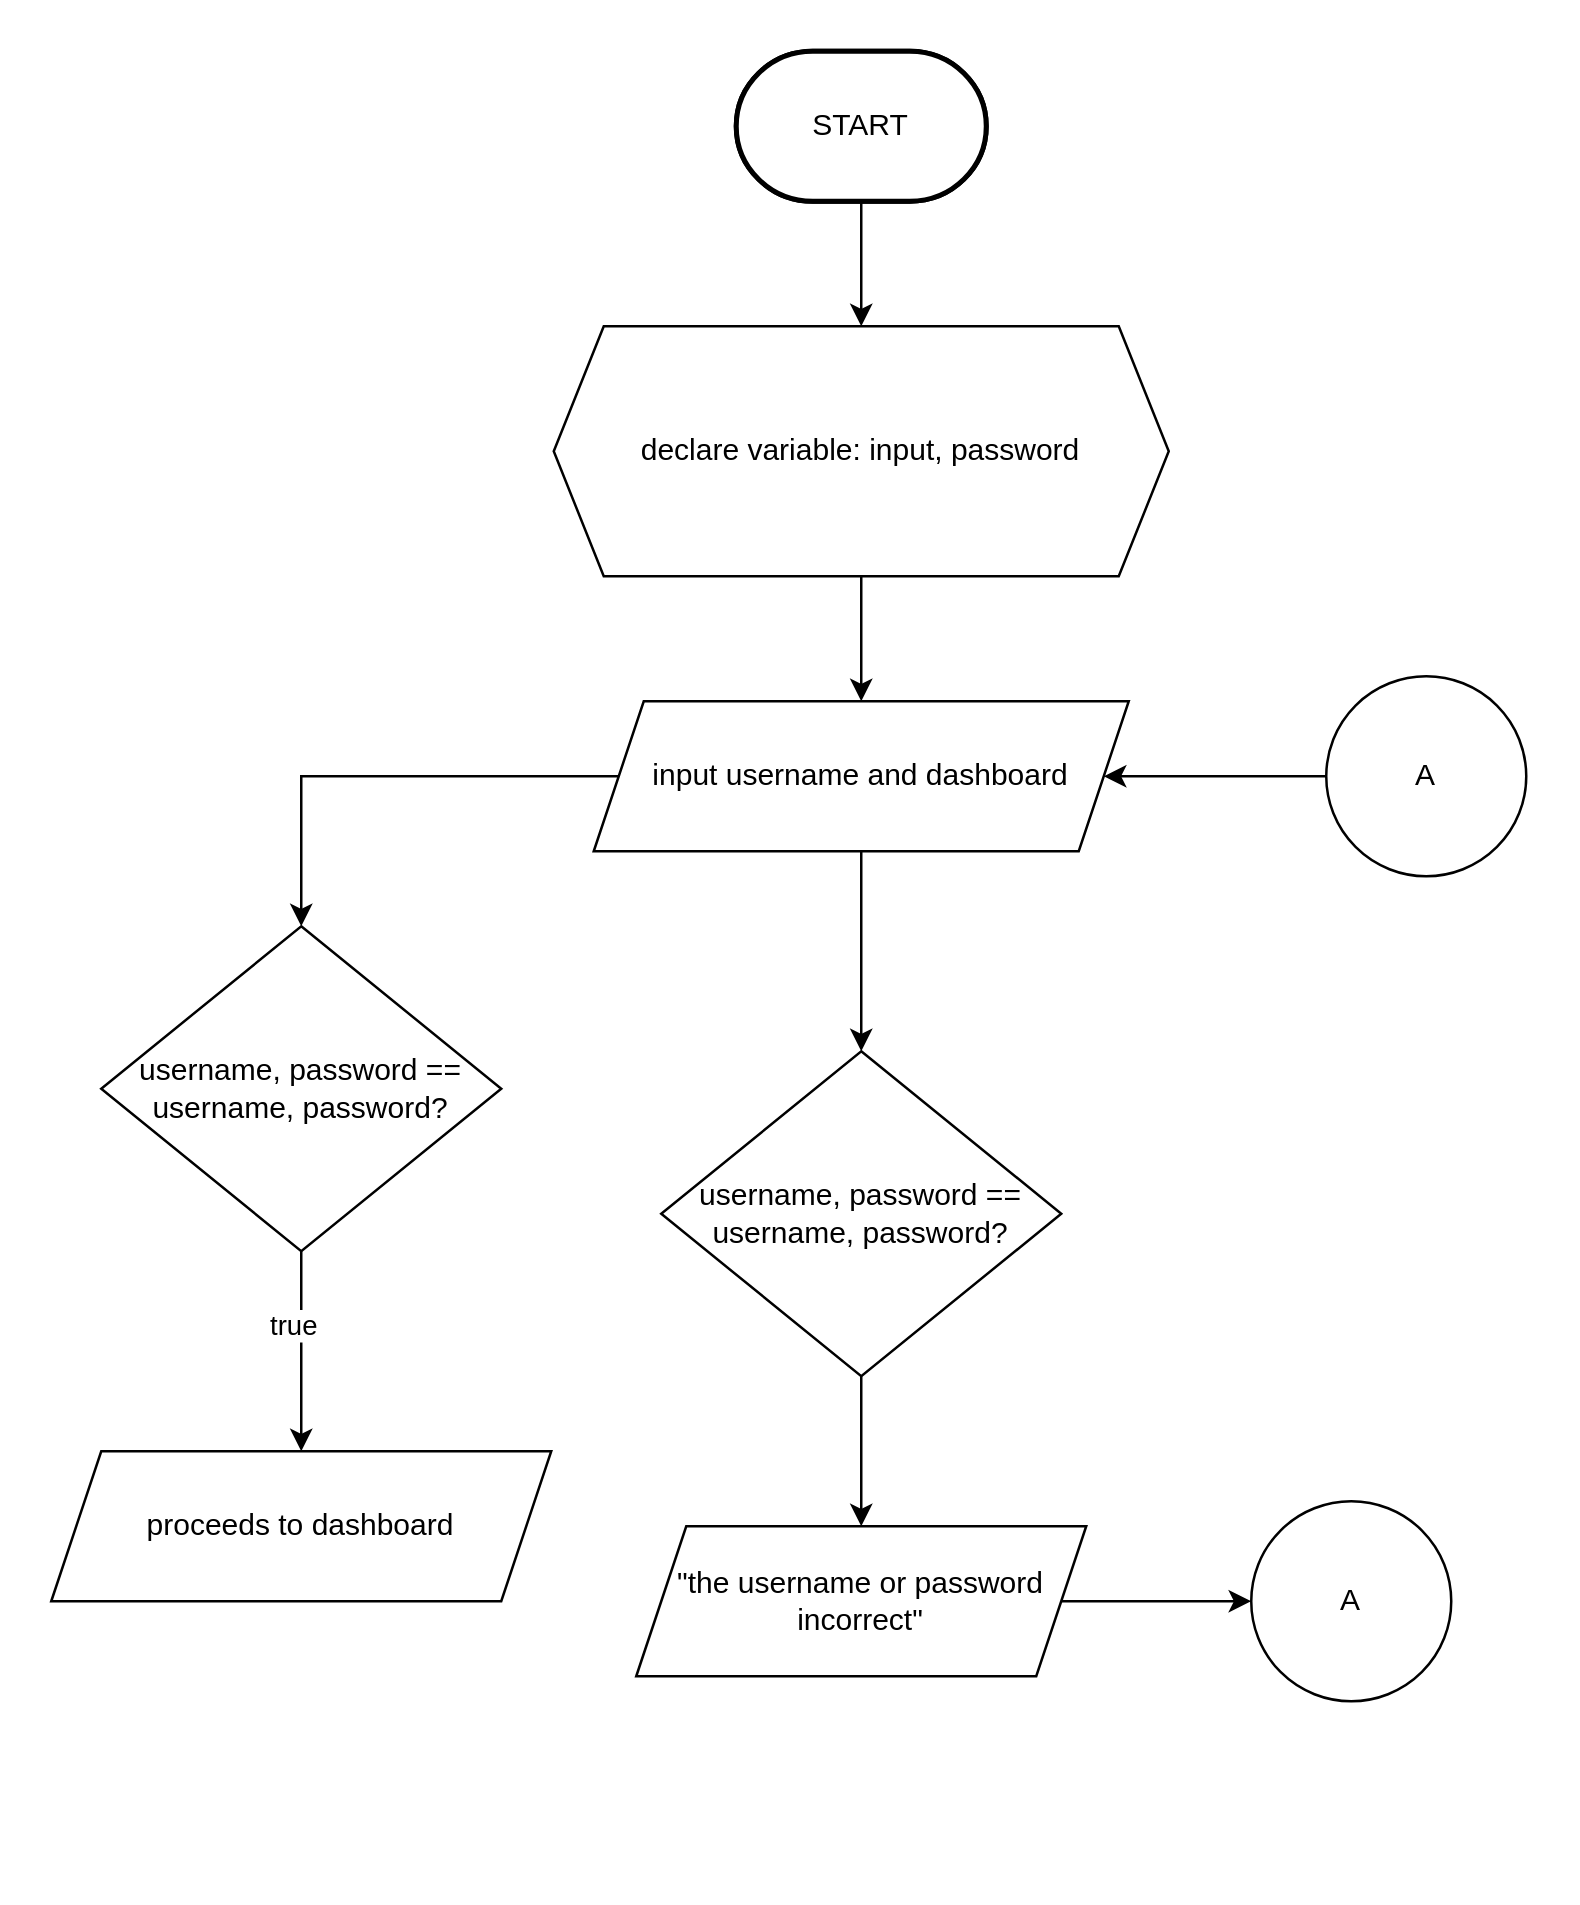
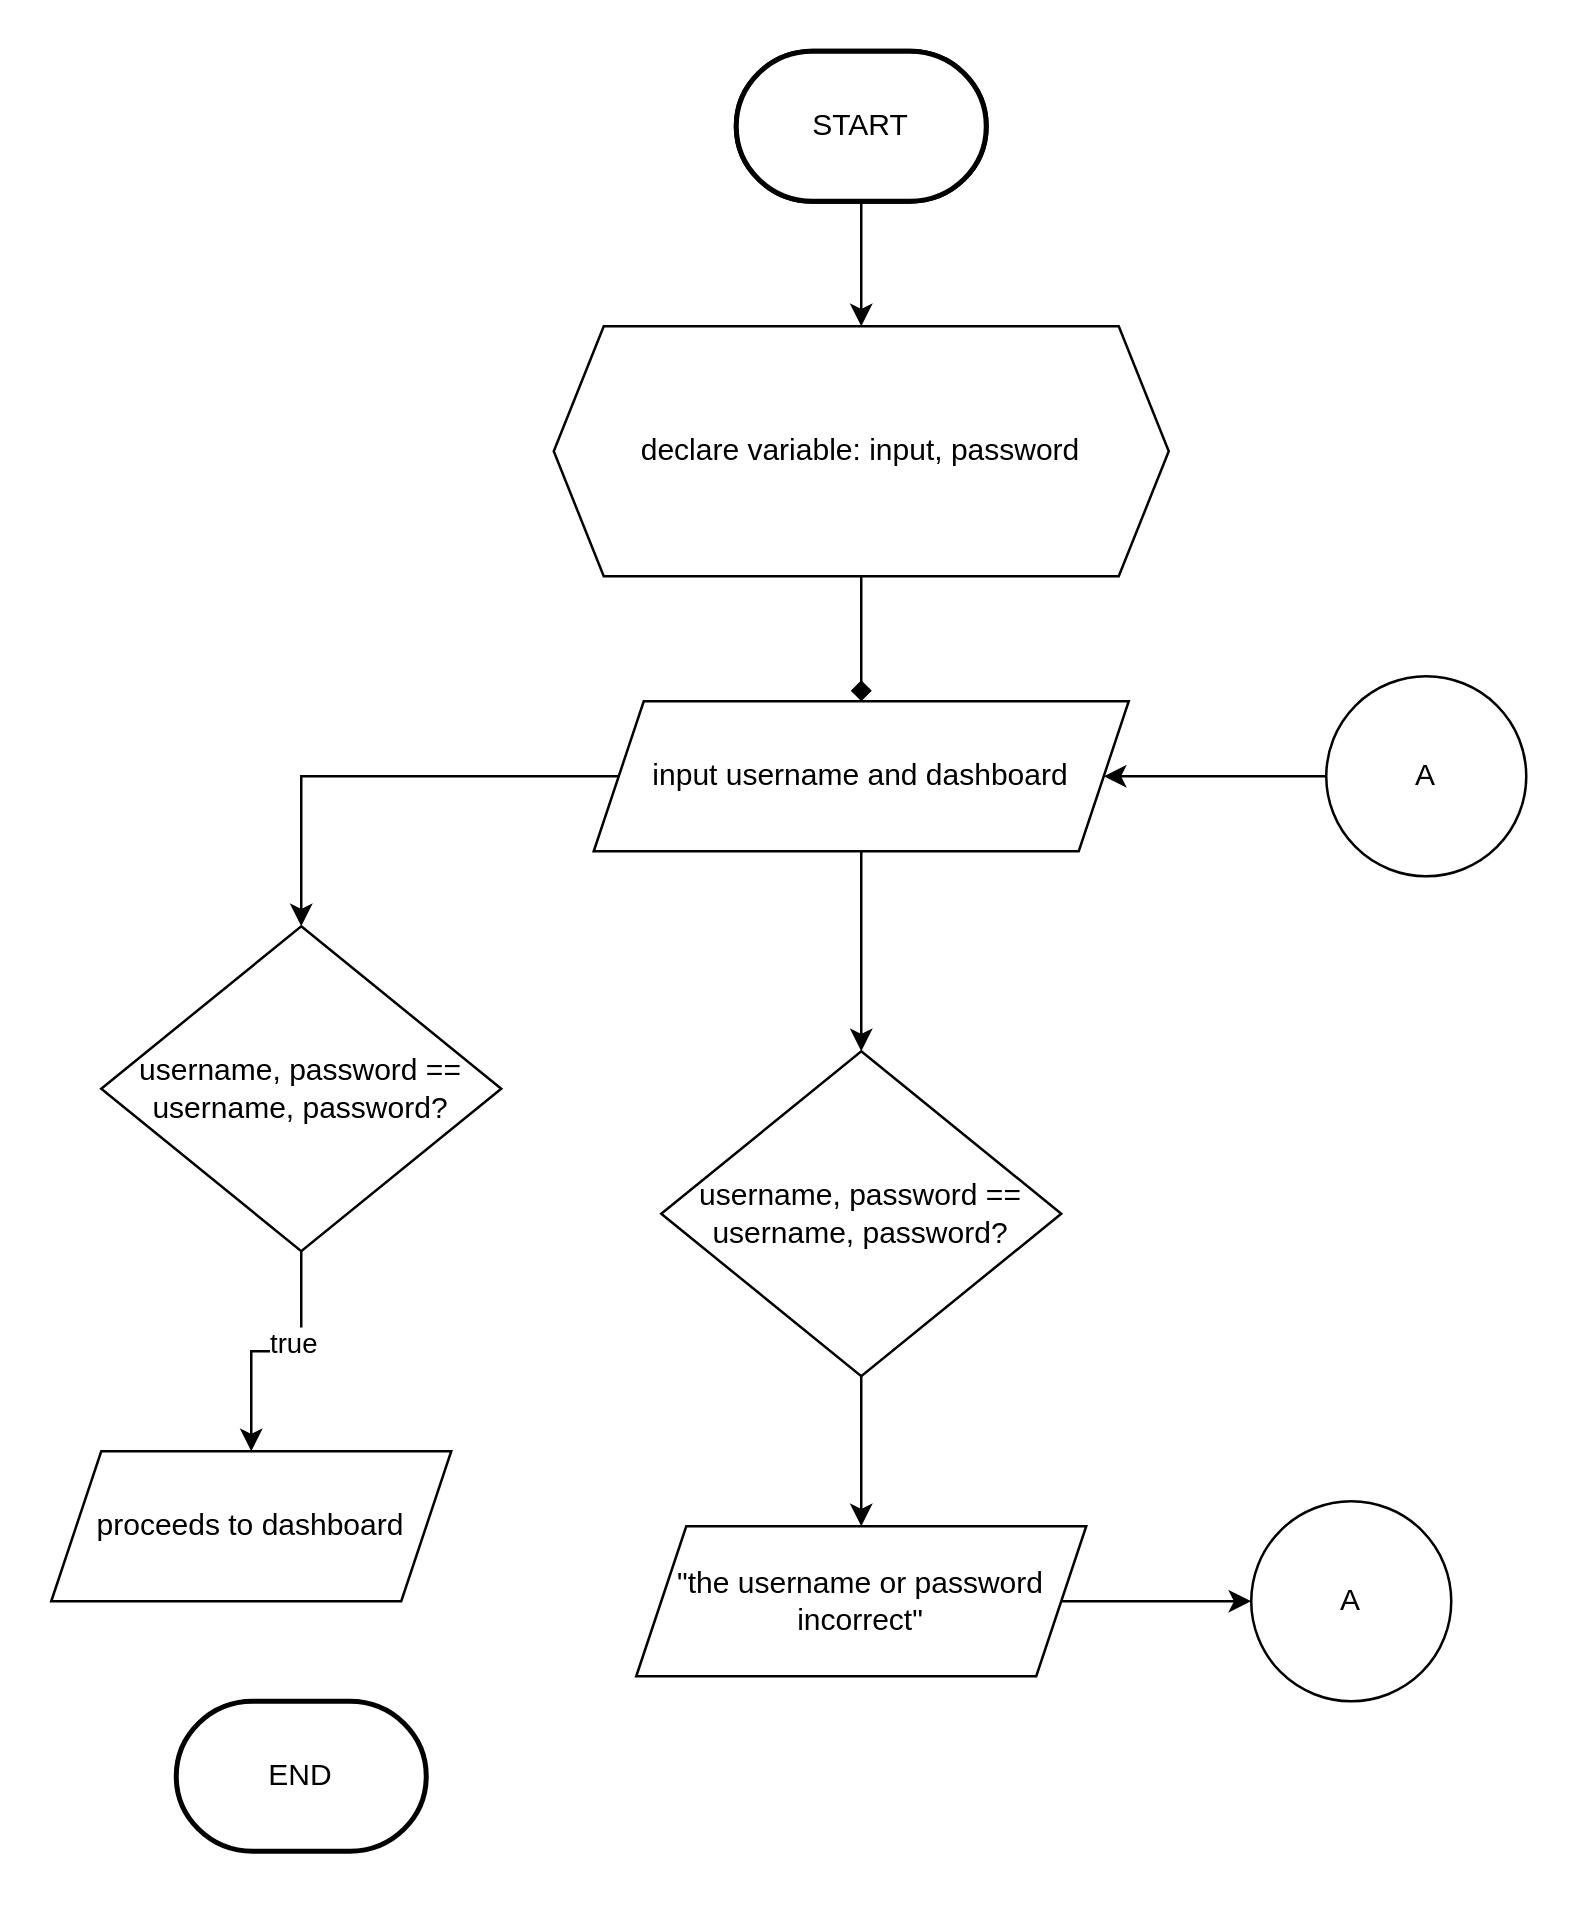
- <mxCell id="4" value="" style="edgeStyle=orthogonalEdgeStyle;rounded=0;orthogonalLoop=1;jettySize=auto;html=1;" edge="1" parent="1" source="5" target="8"><mxGeometry relative="1" as="geometry" /></mxCell>
+ <mxCell id="4" value="" style="edgeStyle=orthogonalEdgeStyle;rounded=0;orthogonalLoop=1;jettySize=auto;html=1;endArrow=diamond;" edge="1" parent="1" source="5" target="8"><mxGeometry relative="1" as="geometry" /></mxCell>
- <mxCell id="14" value="proceeds to dashboard" style="shape=parallelogram;perimeter=parallelogramPerimeter;whiteSpace=wrap;html=1;fixedSize=1;" vertex="1" parent="1"><mxGeometry x="20" y="580" width="200" height="60" as="geometry" /></mxCell>
+ <mxCell id="14" value="proceeds to dashboard" style="shape=parallelogram;perimeter=parallelogramPerimeter;whiteSpace=wrap;html=1;fixedSize=1;" vertex="1" parent="1"><mxGeometry x="20" y="580" width="160" height="60" as="geometry" /></mxCell>
+ <mxCell id="21" value="END" style="strokeWidth=2;html=1;shape=mxgraph.flowchart.terminator;whiteSpace=wrap;" vertex="1" parent="1"><mxGeometry x="70" y="680" width="100" height="60" as="geometry" /></mxCell>
